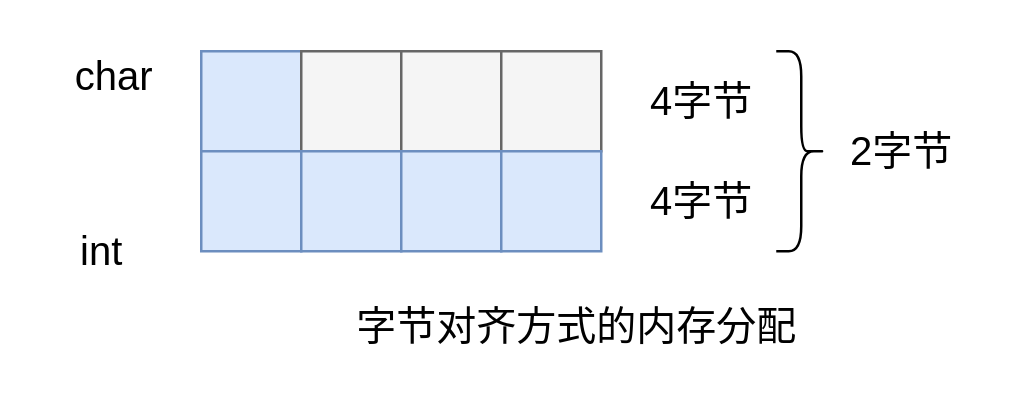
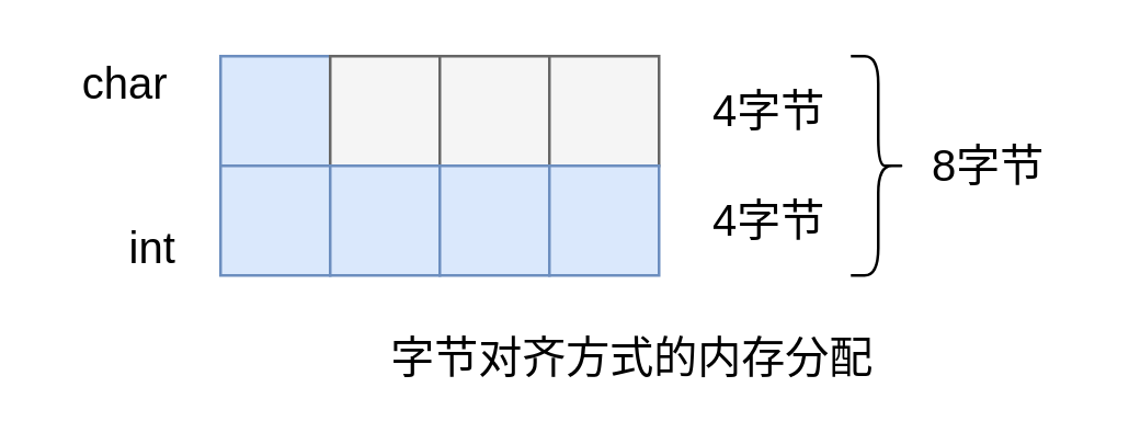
- <mxCell id="16" value="2字节" style="text;html=1;align=center;verticalAlign=middle;resizable=0;points=[];autosize=1;fontSize=16;" vertex="1" parent="1"><mxGeometry x="330" y="50" width="60" height="20" as="geometry" /></mxCell>
+ <mxCell id="16" value="8字节" style="text;html=1;align=center;verticalAlign=middle;resizable=0;points=[];autosize=1;fontSize=16;" vertex="1" parent="1"><mxGeometry x="330" y="50" width="60" height="20" as="geometry" /></mxCell>
- <mxCell id="11" value="int" style="text;html=1;align=center;verticalAlign=middle;resizable=0;points=[];autosize=1;fontSize=16;" vertex="1" parent="1"><mxGeometry x="25" y="90" width="30" height="20" as="geometry" /></mxCell>
+ <mxCell id="11" value="int" style="text;html=1;align=center;verticalAlign=middle;resizable=0;points=[];autosize=1;fontSize=16;" vertex="1" parent="1"><mxGeometry x="40" y="80" width="30" height="20" as="geometry" /></mxCell>
